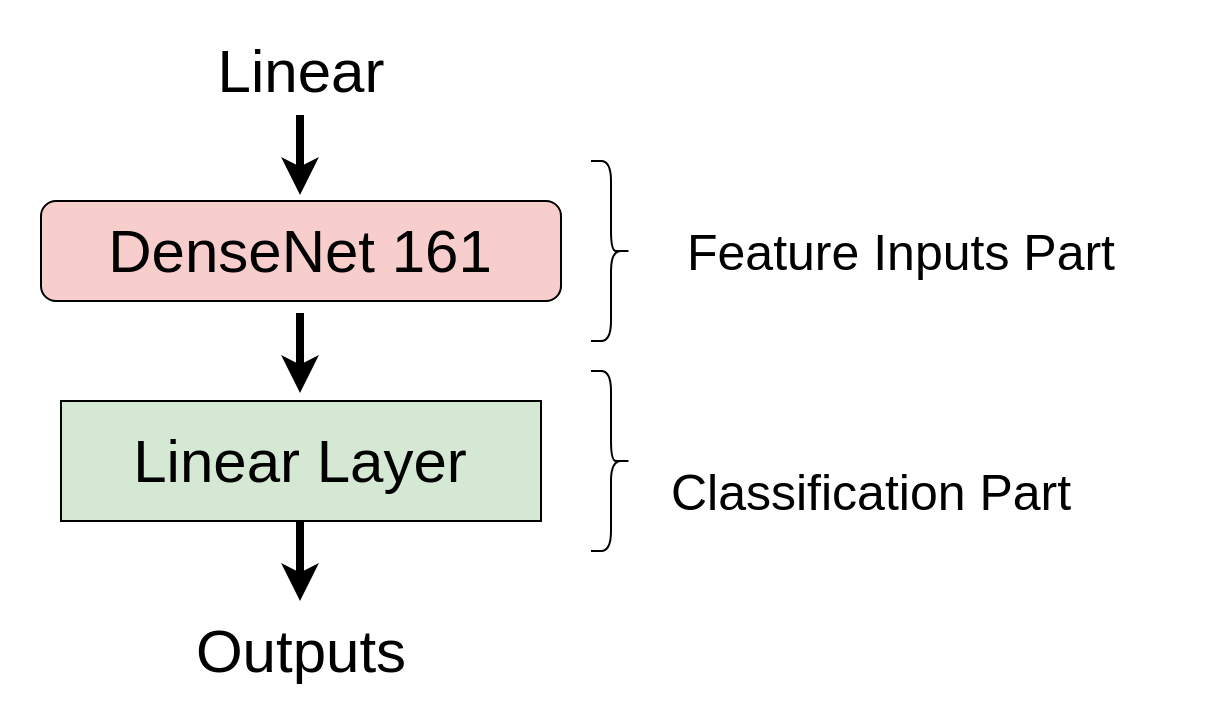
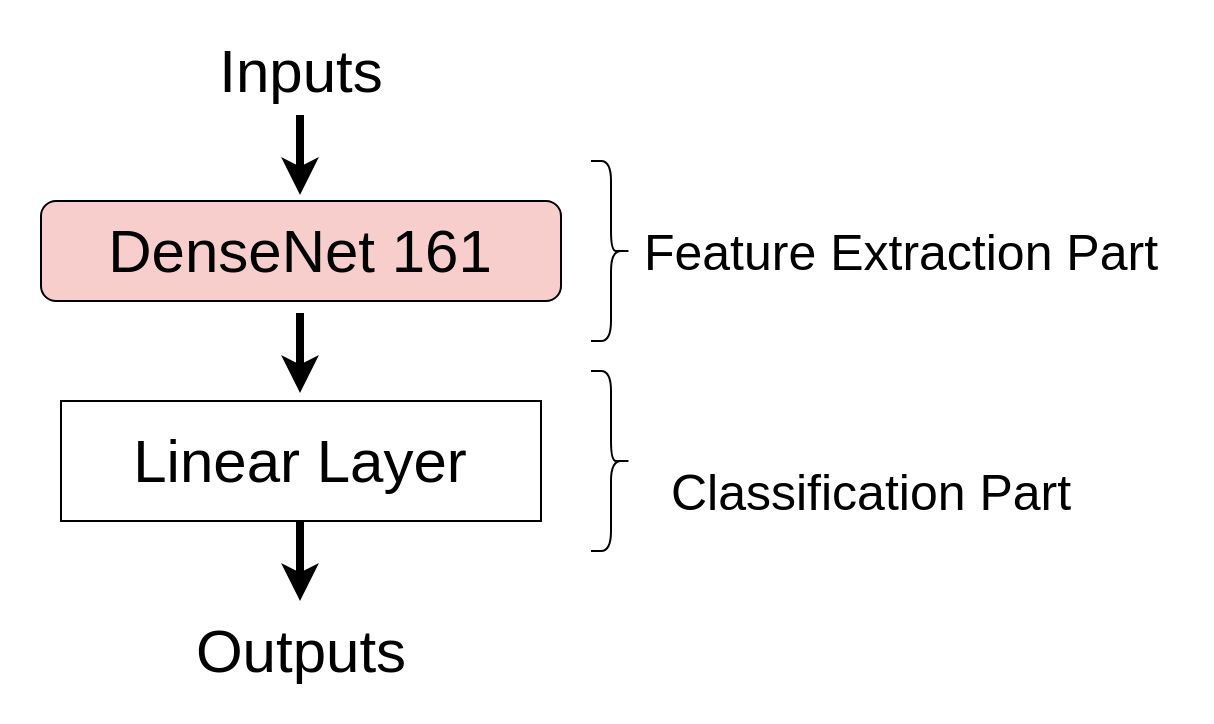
- <mxCell id="3" value="&lt;font style=&quot;font-size: 30px&quot;&gt;Linear&lt;br&gt;&lt;/font&gt;" style="text;html=1;align=center;verticalAlign=middle;resizable=0;points=[];autosize=1;" parent="1" vertex="1"><mxGeometry x="100" y="20" width="100" height="30" as="geometry" /></mxCell>
+ <mxCell id="3" value="&lt;font style=&quot;font-size: 30px&quot;&gt;Inputs&lt;br&gt;&lt;/font&gt;" style="text;html=1;align=center;verticalAlign=middle;resizable=0;points=[];autosize=1;" parent="1" vertex="1"><mxGeometry x="100" y="20" width="100" height="30" as="geometry" /></mxCell>
- <mxCell id="8" value="&lt;font style=&quot;font-size: 25px&quot;&gt;Feature Inputs Part&lt;/font&gt;" style="text;html=1;align=center;verticalAlign=middle;resizable=0;points=[];autosize=1;" parent="1" vertex="1"><mxGeometry x="315" y="115" width="270" height="20" as="geometry" /></mxCell>
+ <mxCell id="8" value="&lt;font style=&quot;font-size: 25px&quot;&gt;Feature Extraction Part&lt;/font&gt;" style="text;html=1;align=center;verticalAlign=middle;resizable=0;points=[];autosize=1;" parent="1" vertex="1"><mxGeometry x="315" y="115" width="270" height="20" as="geometry" /></mxCell>
- <mxCell id="6" value="&lt;font style=&quot;font-size: 30px&quot;&gt;Linear Layer&lt;/font&gt;" style="rounded=0;whiteSpace=wrap;html=1;fillColor=#d5e8d4;" parent="1" vertex="1"><mxGeometry x="30" y="200" width="240" height="60" as="geometry" /></mxCell>
+ <mxCell id="6" value="&lt;font style=&quot;font-size: 30px&quot;&gt;Linear Layer&lt;/font&gt;" style="rounded=0;whiteSpace=wrap;html=1;" parent="1" vertex="1"><mxGeometry x="30" y="200" width="240" height="60" as="geometry" /></mxCell>
